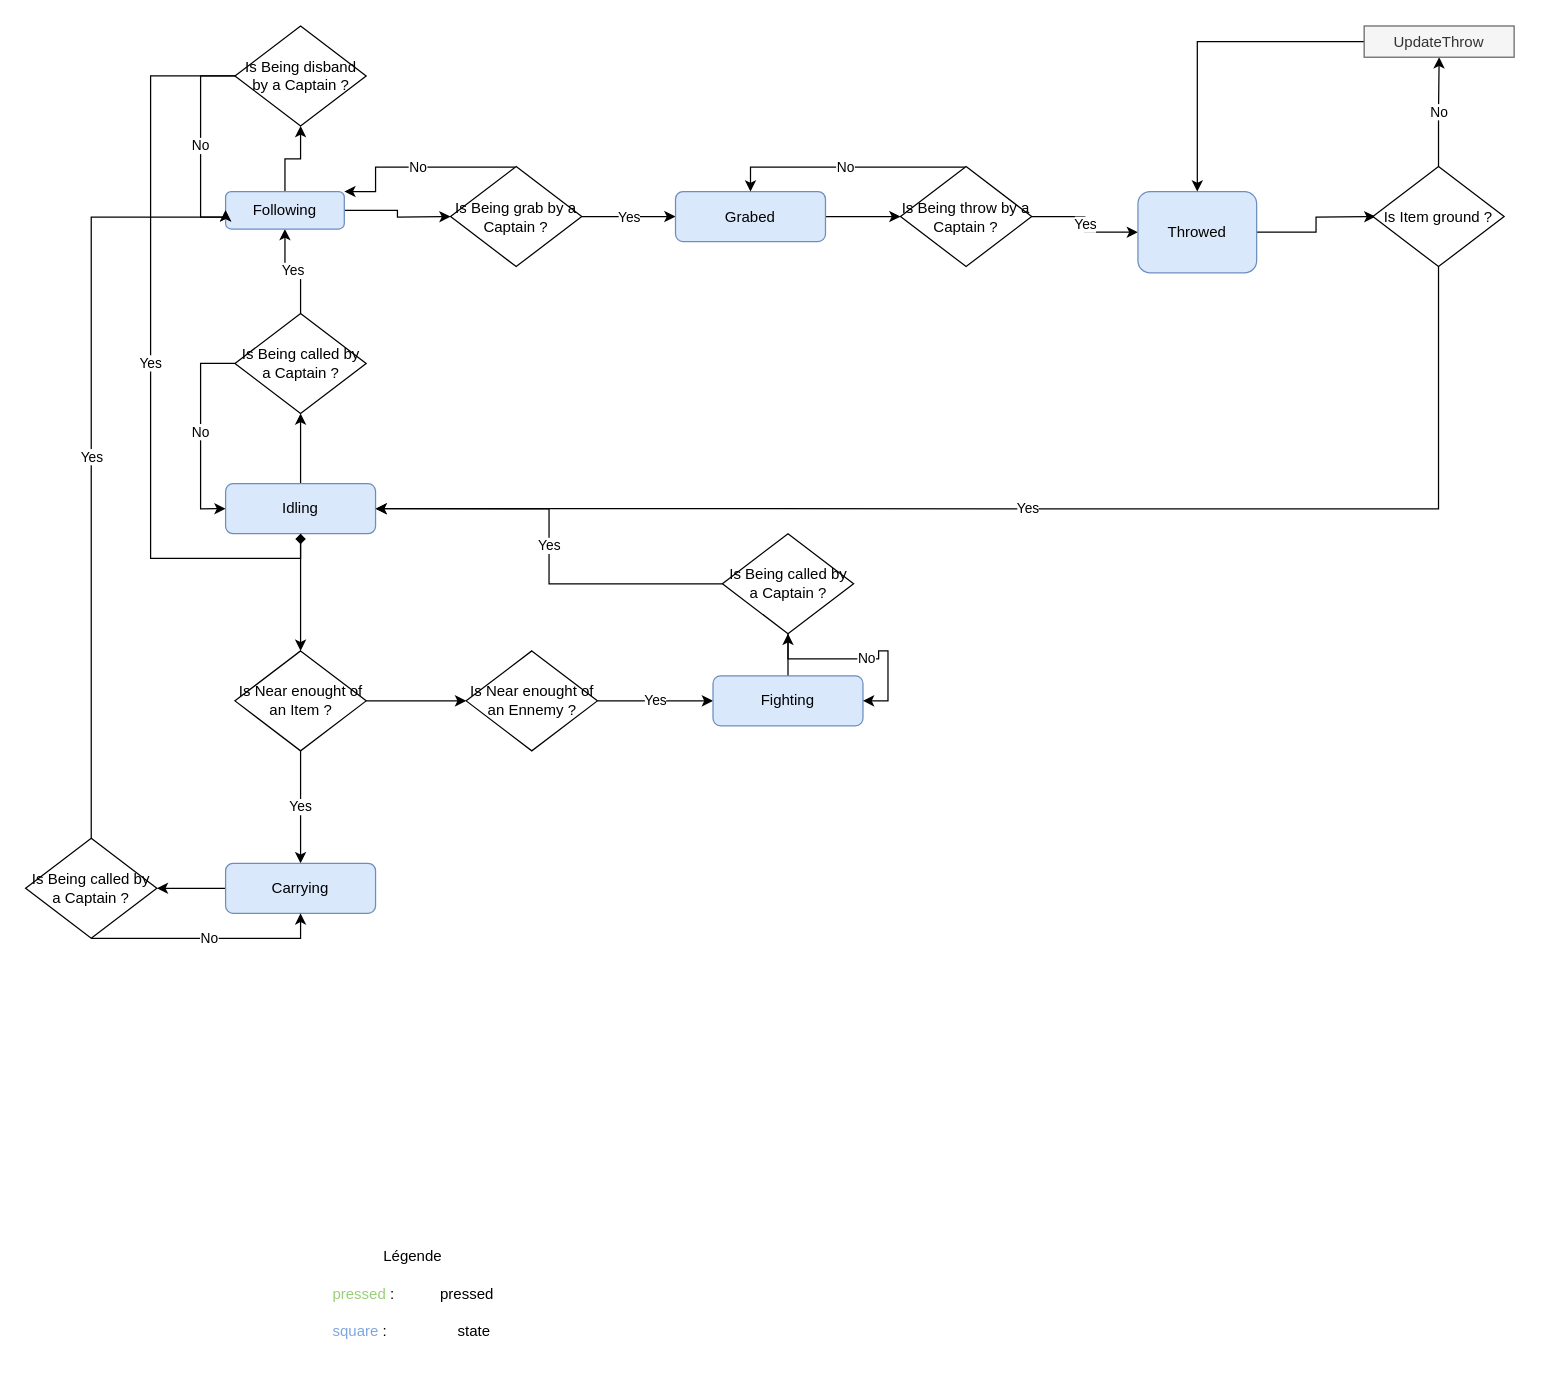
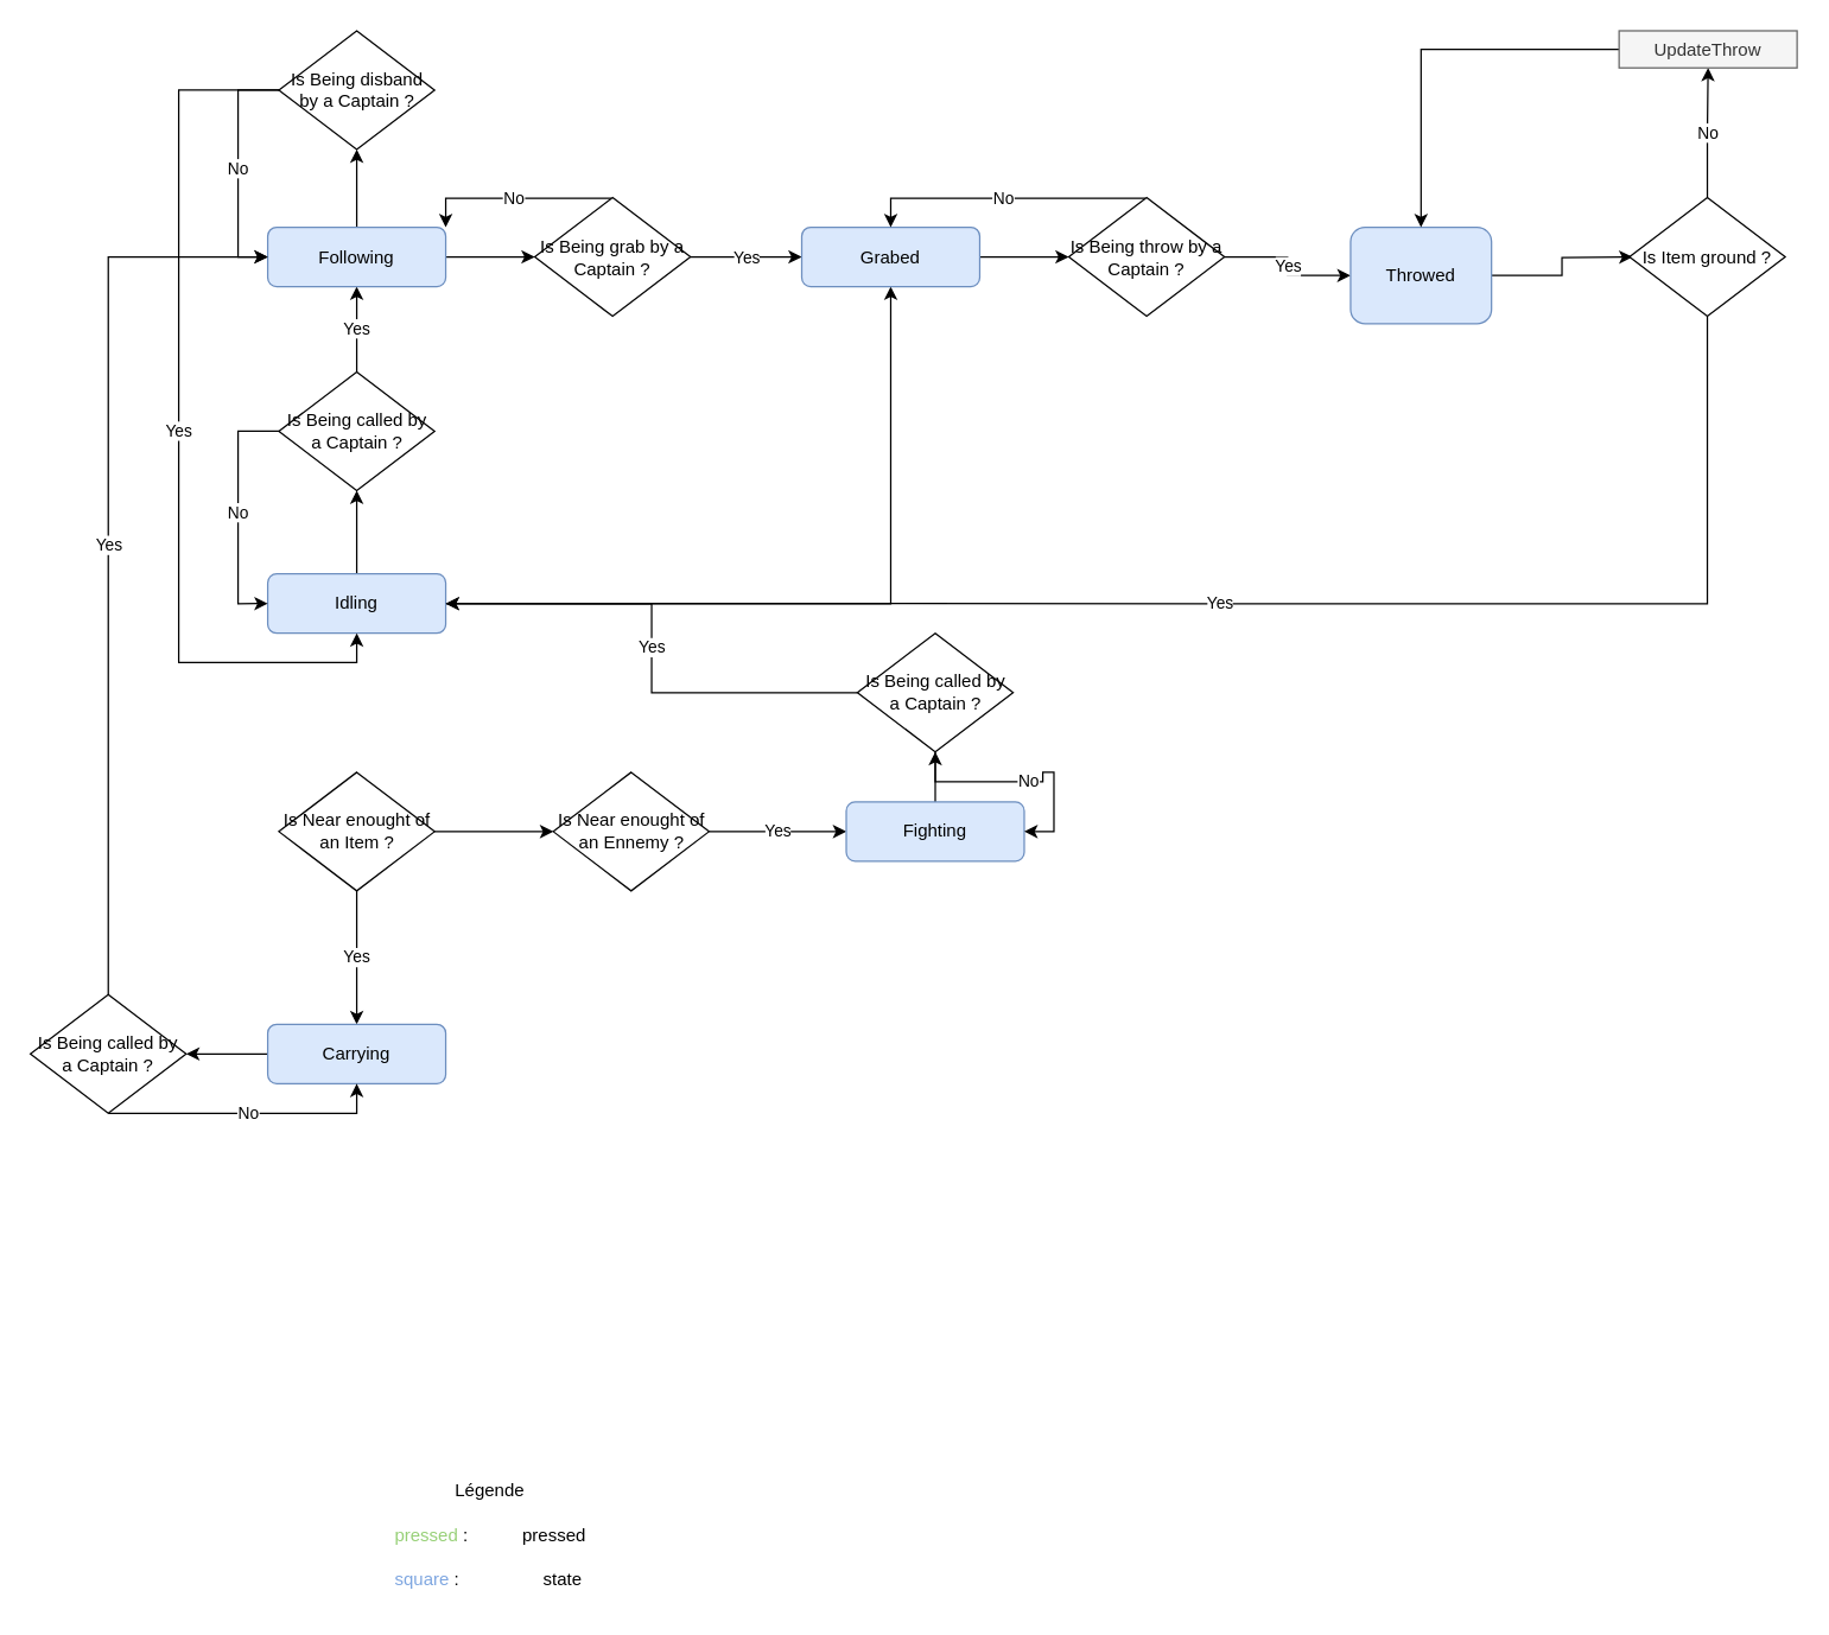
- <mxCell id="13" value="Following" style="rounded=1;whiteSpace=wrap;html=1;fontSize=12;glass=0;strokeWidth=1;shadow=0;fillColor=#dae8fc;strokeColor=#6c8ebf;" vertex="1" parent="1"><mxGeometry x="180" y="152.5" width="95" height="30" as="geometry" /></mxCell>
+ <mxCell id="13" value="Following" style="rounded=1;whiteSpace=wrap;html=1;fontSize=12;glass=0;strokeWidth=1;shadow=0;fillColor=#dae8fc;strokeColor=#6c8ebf;" vertex="1" parent="1"><mxGeometry x="180" y="152.5" width="120" height="40" as="geometry" /></mxCell>
- <mxCell id="15" value="Yes" style="edgeStyle=orthogonalEdgeStyle;rounded=0;orthogonalLoop=1;jettySize=auto;html=1;entryX=0.5;entryY=1;entryDx=0;entryDy=0;endArrow=diamond;" edge="1" parent="1" source="16" target="7"><mxGeometry relative="1" as="geometry"><Array as="points"><mxPoint x="120" y="60" /><mxPoint x="120" y="446" /><mxPoint x="240" y="446" /></Array></mxGeometry></mxCell>
+ <mxCell id="15" value="Yes" style="edgeStyle=orthogonalEdgeStyle;rounded=0;orthogonalLoop=1;jettySize=auto;html=1;entryX=0.5;entryY=1;entryDx=0;entryDy=0;" edge="1" parent="1" source="16" target="7"><mxGeometry relative="1" as="geometry"><Array as="points"><mxPoint x="120" y="60" /><mxPoint x="120" y="446" /><mxPoint x="240" y="446" /></Array></mxGeometry></mxCell>
- <mxCell id="6" style="edgeStyle=orthogonalEdgeStyle;rounded=0;orthogonalLoop=1;jettySize=auto;html=1;" edge="1" parent="1" source="7" target="34"><mxGeometry relative="1" as="geometry"><mxPoint x="240" y="540" as="targetPoint" /></mxGeometry></mxCell>
+ <mxCell id="6" style="edgeStyle=orthogonalEdgeStyle;rounded=0;orthogonalLoop=1;jettySize=auto;html=1;" edge="1" parent="1" source="7" target="21"><mxGeometry relative="1" as="geometry"><mxPoint x="240" y="540" as="targetPoint" /></mxGeometry></mxCell>
